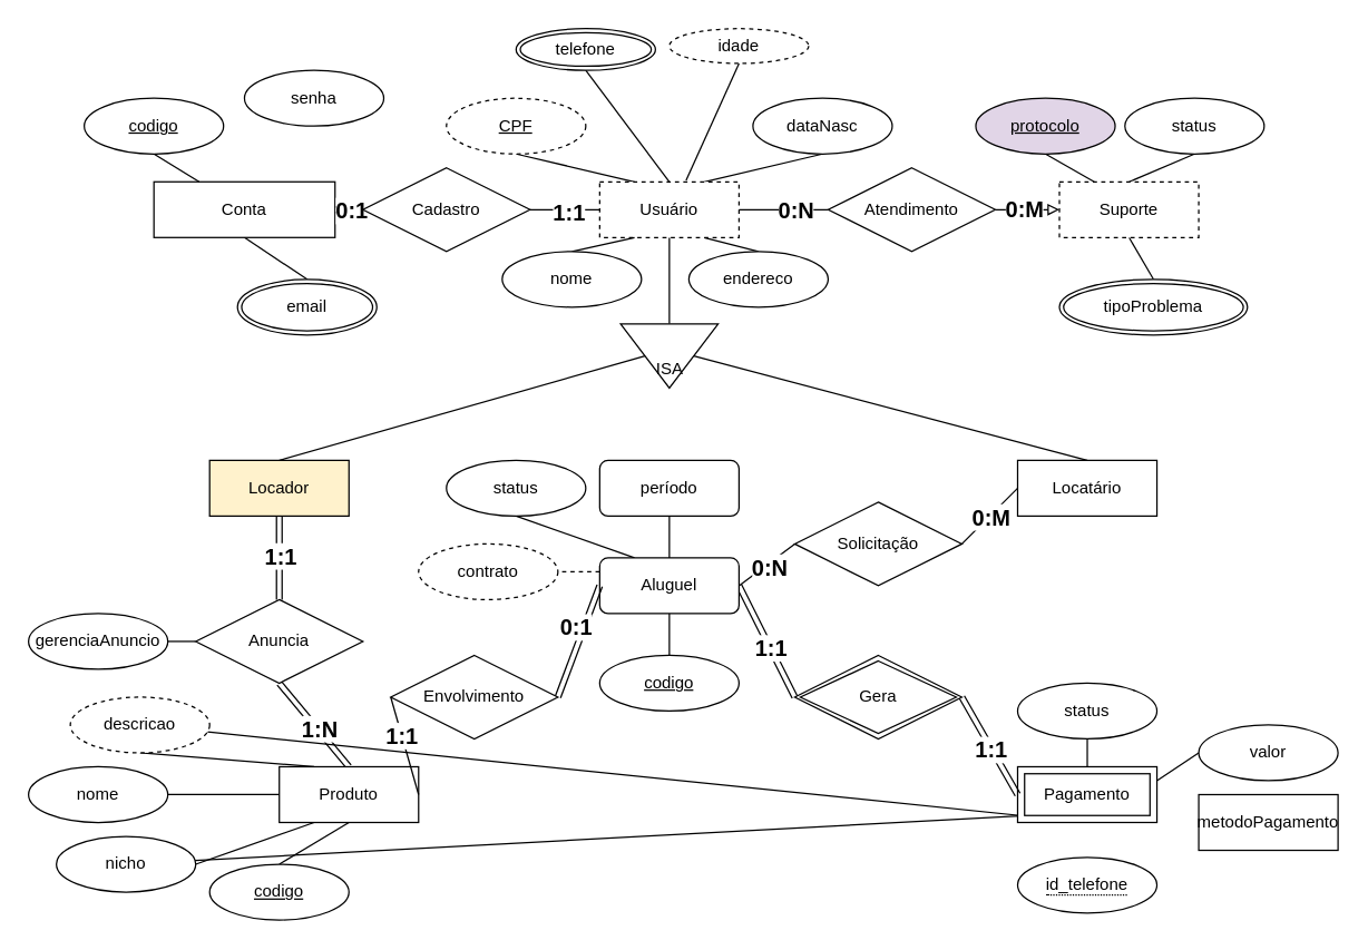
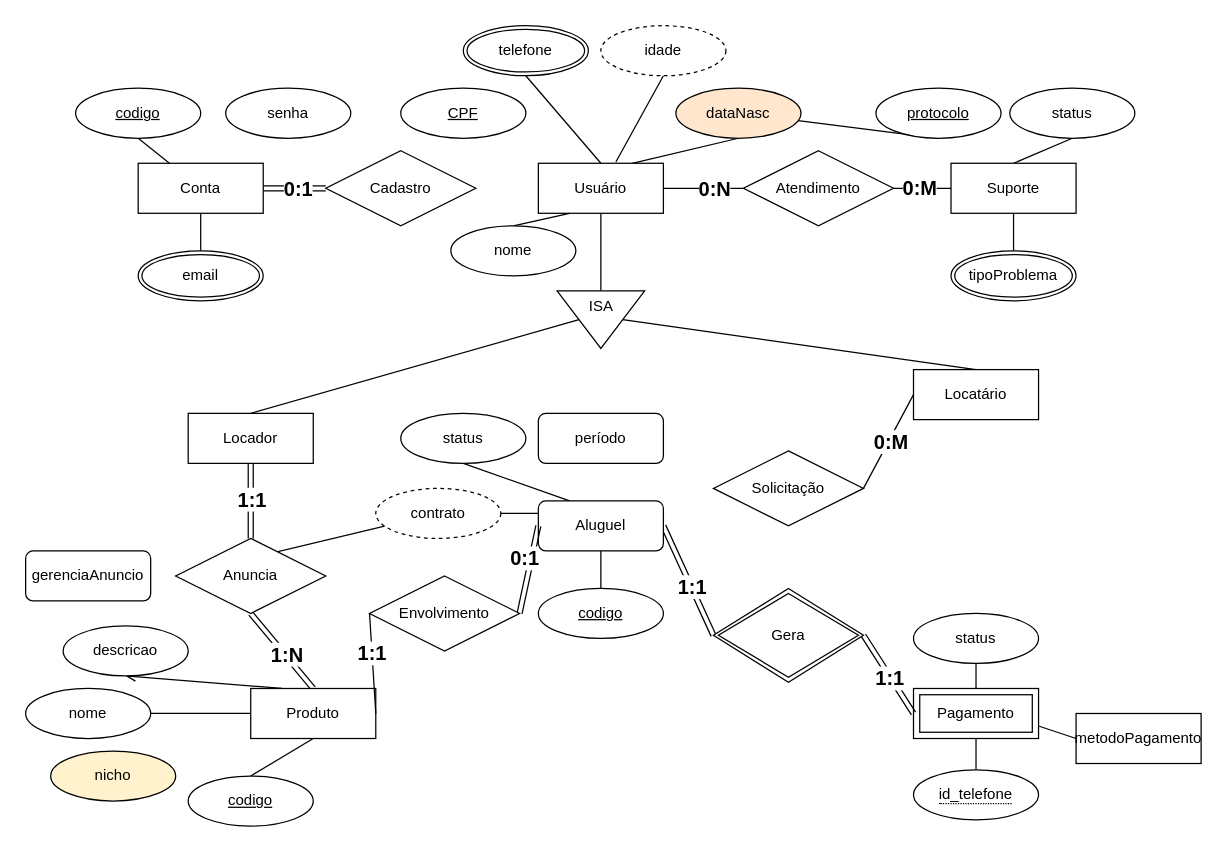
- <mxCell id="81" value="idade" style="ellipse;whiteSpace=wrap;html=1;align=center;dashed=1;" vertex="1" parent="1"><mxGeometry x="480" y="20" width="100" height="25" as="geometry" /></mxCell>
+ <mxCell id="81" value="idade" style="ellipse;whiteSpace=wrap;html=1;align=center;dashed=1;" vertex="1" parent="1"><mxGeometry x="480" y="20" width="100" height="40" as="geometry" /></mxCell>
- <mxCell id="64" value="telefone" style="ellipse;shape=doubleEllipse;margin=3;whiteSpace=wrap;html=1;align=center;" vertex="1" parent="1"><mxGeometry x="370" y="20" width="100" height="30" as="geometry" /></mxCell>
+ <mxCell id="64" value="telefone" style="ellipse;shape=doubleEllipse;margin=3;whiteSpace=wrap;html=1;align=center;" vertex="1" parent="1"><mxGeometry x="370" y="20" width="100" height="40" as="geometry" /></mxCell>
- <mxCell id="67" value="senha" style="ellipse;whiteSpace=wrap;html=1;align=center;" vertex="1" parent="1"><mxGeometry x="175" y="50" width="100" height="40" as="geometry" /></mxCell>
+ <mxCell id="67" value="senha" style="ellipse;whiteSpace=wrap;html=1;align=center;" vertex="1" parent="1"><mxGeometry x="180" y="70" width="100" height="40" as="geometry" /></mxCell>
- <mxCell id="75" value="CPF" style="ellipse;whiteSpace=wrap;html=1;align=center;fontStyle=4;dashed=1;" vertex="1" parent="1"><mxGeometry x="320" y="70" width="100" height="40" as="geometry" /></mxCell>
+ <mxCell id="75" value="CPF" style="ellipse;whiteSpace=wrap;html=1;align=center;fontStyle=4;" vertex="1" parent="1"><mxGeometry x="320" y="70" width="100" height="40" as="geometry" /></mxCell>
- <mxCell id="69" value="dataNasc" style="ellipse;whiteSpace=wrap;html=1;align=center;" vertex="1" parent="1"><mxGeometry x="540" y="70" width="100" height="40" as="geometry" /></mxCell>
+ <mxCell id="69" value="dataNasc" style="ellipse;whiteSpace=wrap;html=1;align=center;fillColor=#ffe6cc;" vertex="1" parent="1"><mxGeometry x="540" y="70" width="100" height="40" as="geometry" /></mxCell>
- <mxCell id="78" value="protocolo" style="ellipse;whiteSpace=wrap;html=1;align=center;fontStyle=4;fillColor=#e1d5e7;" vertex="1" parent="1"><mxGeometry x="700" y="70" width="100" height="40" as="geometry" /></mxCell>
+ <mxCell id="78" value="protocolo" style="ellipse;whiteSpace=wrap;html=1;align=center;fontStyle=4;" vertex="1" parent="1"><mxGeometry x="700" y="70" width="100" height="40" as="geometry" /></mxCell>
- <mxCell id="7" style="rounded=0;orthogonalLoop=1;jettySize=auto;html=1;exitX=0.25;exitY=0;exitDx=0;exitDy=0;entryX=0.5;entryY=1;entryDx=0;entryDy=0;endArrow=none;endFill=0;" edge="1" parent="1" source="8" target="75"><mxGeometry relative="1" as="geometry" /></mxCell>
- <mxCell id="77" style="rounded=0;orthogonalLoop=1;jettySize=auto;html=1;exitX=0.5;exitY=1;exitDx=0;exitDy=0;entryX=0.25;entryY=0;entryDx=0;entryDy=0;endArrow=none;endFill=0;" edge="1" parent="1" source="78" target="13"><mxGeometry relative="1" as="geometry" /></mxCell>
+ <mxCell id="77" style="rounded=0;orthogonalLoop=1;jettySize=auto;html=1;exitX=0.5;exitY=1;exitDx=0;exitDy=0;endArrow=none;endFill=0;" edge="1" parent="1" source="78" target="69"><mxGeometry relative="1" as="geometry" /></mxCell>
- <mxCell id="10" value="Conta" style="whiteSpace=wrap;html=1;align=center;" vertex="1" parent="1"><mxGeometry x="110" y="130" width="130" height="40" as="geometry" /></mxCell>
+ <mxCell id="10" value="Conta" style="whiteSpace=wrap;html=1;align=center;" vertex="1" parent="1"><mxGeometry x="110" y="130" width="100" height="40" as="geometry" /></mxCell>
- <mxCell id="3" style="rounded=0;orthogonalLoop=1;jettySize=auto;html=1;exitX=0;exitY=0.5;exitDx=0;exitDy=0;entryX=1;entryY=0.5;entryDx=0;entryDy=0;endArrow=none;endFill=0;" edge="1" parent="1" source="8" target="49"><mxGeometry relative="1" as="geometry" /></mxCell>
- <mxCell id="4" value="&lt;b&gt;&lt;font style=&quot;font-size: 16px;&quot;&gt;1:1&lt;/font&gt;&lt;/b&gt;" style="edgeLabel;html=1;align=center;verticalAlign=middle;resizable=0;points=[];" vertex="1" connectable="0" parent="3"><mxGeometry x="-0.067" y="1" relative="1" as="geometry"><mxPoint as="offset" /></mxGeometry></mxCell>
- <mxCell id="8" value="Usuário" style="whiteSpace=wrap;html=1;align=center;dashed=1;" vertex="1" parent="1"><mxGeometry x="430" y="130" width="100" height="40" as="geometry" /></mxCell>
+ <mxCell id="8" value="Usuário" style="whiteSpace=wrap;html=1;align=center;" vertex="1" parent="1"><mxGeometry x="430" y="130" width="100" height="40" as="geometry" /></mxCell>
- <mxCell id="35" style="rounded=0;orthogonalLoop=1;jettySize=auto;html=1;exitX=1;exitY=0.5;exitDx=0;exitDy=0;entryX=0;entryY=0.5;entryDx=0;entryDy=0;endArrow=block;endFill=0;" edge="1" parent="1" source="37" target="13"><mxGeometry relative="1" as="geometry" /></mxCell>
+ <mxCell id="35" style="rounded=0;orthogonalLoop=1;jettySize=auto;html=1;exitX=1;exitY=0.5;exitDx=0;exitDy=0;entryX=0;entryY=0.5;entryDx=0;entryDy=0;endArrow=none;endFill=0;" edge="1" parent="1" source="37" target="13"><mxGeometry relative="1" as="geometry" /></mxCell>
- <mxCell id="13" value="Suporte" style="whiteSpace=wrap;html=1;align=center;dashed=1;" vertex="1" parent="1"><mxGeometry x="760" y="130" width="100" height="40" as="geometry" /></mxCell>
+ <mxCell id="13" value="Suporte" style="whiteSpace=wrap;html=1;align=center;" vertex="1" parent="1"><mxGeometry x="760" y="130" width="100" height="40" as="geometry" /></mxCell>
- <mxCell id="5" style="rounded=0;orthogonalLoop=1;jettySize=auto;html=1;exitX=0.75;exitY=1;exitDx=0;exitDy=0;entryX=0.5;entryY=0;entryDx=0;entryDy=0;endArrow=none;endFill=0;" edge="1" parent="1" source="8" target="74"><mxGeometry relative="1" as="geometry" /></mxCell>
- <mxCell id="74" value="endereco" style="ellipse;whiteSpace=wrap;html=1;align=center;" vertex="1" parent="1"><mxGeometry x="494" y="180" width="100" height="40" as="geometry" /></mxCell>
- <mxCell id="65" value="email" style="ellipse;shape=doubleEllipse;margin=3;whiteSpace=wrap;html=1;align=center;" vertex="1" parent="1"><mxGeometry x="170" y="200" width="100" height="40" as="geometry" /></mxCell>
+ <mxCell id="65" value="email" style="ellipse;shape=doubleEllipse;margin=3;whiteSpace=wrap;html=1;align=center;" vertex="1" parent="1"><mxGeometry x="110" y="200" width="100" height="40" as="geometry" /></mxCell>
- <mxCell id="66" value="tipoProblema" style="ellipse;shape=doubleEllipse;margin=3;whiteSpace=wrap;html=1;align=center;" vertex="1" parent="1"><mxGeometry x="760" y="200" width="135" height="40" as="geometry" /></mxCell>
+ <mxCell id="66" value="tipoProblema" style="ellipse;shape=doubleEllipse;margin=3;whiteSpace=wrap;html=1;align=center;" vertex="1" parent="1"><mxGeometry x="760" y="200" width="100" height="40" as="geometry" /></mxCell>
- <mxCell id="32" value="ISA" style="text;html=1;align=center;verticalAlign=middle;resizable=0;points=[];autosize=1;strokeColor=none;fillColor=none;" vertex="1" parent="1"><mxGeometry x="460" y="250" width="40" height="30" as="geometry" /></mxCell>
+ <mxCell id="32" value="ISA" style="text;html=1;align=center;verticalAlign=middle;resizable=0;points=[];autosize=1;strokeColor=none;fillColor=none;" vertex="1" parent="1"><mxGeometry x="460" y="230" width="40" height="30" as="geometry" /></mxCell>
- <mxCell id="15" value="Locador" style="whiteSpace=wrap;html=1;align=center;fillColor=#fff2cc;" vertex="1" parent="1"><mxGeometry x="150" y="330" width="100" height="40" as="geometry" /></mxCell>
+ <mxCell id="15" value="Locador" style="whiteSpace=wrap;html=1;align=center;" vertex="1" parent="1"><mxGeometry x="150" y="330" width="100" height="40" as="geometry" /></mxCell>
- <mxCell id="30" value="Locatário" style="whiteSpace=wrap;html=1;align=center;" vertex="1" parent="1"><mxGeometry x="730" y="330" width="100" height="40" as="geometry" /></mxCell>
+ <mxCell id="30" value="Locatário" style="whiteSpace=wrap;html=1;align=center;" vertex="1" parent="1"><mxGeometry x="730" y="295" width="100" height="40" as="geometry" /></mxCell>
- <mxCell id="70" style="rounded=0;orthogonalLoop=1;jettySize=auto;html=1;exitX=0.5;exitY=1;exitDx=0;exitDy=0;entryX=0.5;entryY=0;entryDx=0;entryDy=0;endArrow=none;endFill=0;" edge="1" parent="1" source="71" target="28"><mxGeometry relative="1" as="geometry" /></mxCell>
- <mxCell id="52" style="rounded=0;orthogonalLoop=1;jettySize=auto;html=1;exitX=0;exitY=0.5;exitDx=0;exitDy=0;entryX=1;entryY=0.5;entryDx=0;entryDy=0;endArrow=none;endFill=0;" edge="1" parent="1" source="54" target="28"><mxGeometry relative="1" as="geometry" /></mxCell>
- <mxCell id="53" value="&lt;b&gt;&lt;font style=&quot;font-size: 16px;&quot;&gt;0:N&lt;/font&gt;&lt;/b&gt;" style="edgeLabel;html=1;align=center;verticalAlign=middle;resizable=0;points=[];" vertex="1" connectable="0" parent="52"><mxGeometry x="0.016" y="2" relative="1" as="geometry"><mxPoint as="offset" /></mxGeometry></mxCell>
- <mxCell id="27" style="rounded=0;orthogonalLoop=1;jettySize=auto;html=1;exitX=0;exitY=0.25;exitDx=0;exitDy=0;endArrow=none;endFill=0;dashed=1;" edge="1" parent="1" source="28" target="86"><mxGeometry relative="1" as="geometry" /></mxCell>
+ <mxCell id="27" style="rounded=0;orthogonalLoop=1;jettySize=auto;html=1;exitX=0;exitY=0.25;exitDx=0;exitDy=0;endArrow=none;endFill=0;" edge="1" parent="1" source="28" target="86"><mxGeometry relative="1" as="geometry" /></mxCell>
- <mxCell id="93" value="gerenciaAnuncio" style="ellipse;whiteSpace=wrap;html=1;align=center;" vertex="1" parent="1"><mxGeometry x="20" y="440" width="100" height="40" as="geometry" /></mxCell>
+ <mxCell id="93" value="gerenciaAnuncio" style="whiteSpace=wrap;html=1;align=center;rounded=1;" vertex="1" parent="1"><mxGeometry x="20" y="440" width="100" height="40" as="geometry" /></mxCell>
- <mxCell id="45" style="rounded=0;orthogonalLoop=1;jettySize=auto;html=1;exitX=0;exitY=0.5;exitDx=0;exitDy=0;entryX=1;entryY=0.5;entryDx=0;entryDy=0;endArrow=none;endFill=0;" edge="1" parent="1" source="46" target="93"><mxGeometry relative="1" as="geometry" /></mxCell>
+ <mxCell id="45" style="rounded=0;orthogonalLoop=1;jettySize=auto;html=1;exitX=0;exitY=0.5;exitDx=0;exitDy=0;endArrow=none;endFill=0;" edge="1" parent="1" source="46" target="86"><mxGeometry relative="1" as="geometry" /></mxCell>
- <mxCell id="42" value="Envolvimento" style="shape=rhombus;perimeter=rhombusPerimeter;whiteSpace=wrap;html=1;align=center;" vertex="1" parent="1"><mxGeometry x="280" y="470" width="120" height="60" as="geometry" /></mxCell>
+ <mxCell id="42" value="Envolvimento" style="shape=rhombus;perimeter=rhombusPerimeter;whiteSpace=wrap;html=1;align=center;" vertex="1" parent="1"><mxGeometry x="295" y="460" width="120" height="60" as="geometry" /></mxCell>
- <mxCell id="62" value="Gera" style="shape=rhombus;double=1;perimeter=rhombusPerimeter;whiteSpace=wrap;html=1;align=center;" vertex="1" parent="1"><mxGeometry x="570" y="470" width="120" height="60" as="geometry" /></mxCell>
+ <mxCell id="62" value="Gera" style="shape=rhombus;double=1;perimeter=rhombusPerimeter;whiteSpace=wrap;html=1;align=center;" vertex="1" parent="1"><mxGeometry x="570" y="470" width="120" height="75" as="geometry" /></mxCell>
- <mxCell id="92" value="descricao" style="ellipse;whiteSpace=wrap;html=1;align=center;dashed=1;" vertex="1" parent="1"><mxGeometry x="50" y="500" width="100" height="40" as="geometry" /></mxCell>
+ <mxCell id="92" value="descricao" style="ellipse;whiteSpace=wrap;html=1;align=center;" vertex="1" parent="1"><mxGeometry x="50" y="500" width="100" height="40" as="geometry" /></mxCell>
- <mxCell id="19" style="rounded=0;orthogonalLoop=1;jettySize=auto;html=1;exitX=0.25;exitY=0;exitDx=0;exitDy=0;entryX=0.5;entryY=1;entryDx=0;entryDy=0;endArrow=none;endFill=0;" edge="1" parent="1" source="22" target="92"><mxGeometry relative="1" as="geometry" /></mxCell>
+ <mxCell id="19" style="rounded=0;orthogonalLoop=1;jettySize=auto;html=1;exitX=0.25;exitY=0;exitDx=0;exitDy=0;entryX=0.5;entryY=1;entryDx=0;entryDy=0;endArrow=open;endFill=0;" edge="1" parent="1" source="22" target="92"><mxGeometry relative="1" as="geometry" /></mxCell>
- <mxCell id="89" value="valor" style="ellipse;whiteSpace=wrap;html=1;align=center;" vertex="1" parent="1"><mxGeometry x="860" y="520" width="100" height="40" as="geometry" /></mxCell>
- <mxCell id="57" style="rounded=0;orthogonalLoop=1;jettySize=auto;html=1;exitX=1;exitY=0.25;exitDx=0;exitDy=0;entryX=0;entryY=0.5;entryDx=0;entryDy=0;endArrow=none;endFill=0;" edge="1" parent="1" source="59" target="89"><mxGeometry relative="1" as="geometry" /></mxCell>
- <mxCell id="55" style="rounded=0;orthogonalLoop=1;jettySize=auto;html=1;exitX=0.5;exitY=1;exitDx=0;exitDy=0;endArrow=none;endFill=0;" edge="1" parent="1" source="59" target="92"><mxGeometry relative="1" as="geometry" /></mxCell>
+ <mxCell id="55" style="rounded=0;orthogonalLoop=1;jettySize=auto;html=1;exitX=0.5;exitY=1;exitDx=0;exitDy=0;entryX=0.5;entryY=0;entryDx=0;entryDy=0;endArrow=none;endFill=0;" edge="1" parent="1" source="59" target="84"><mxGeometry relative="1" as="geometry" /></mxCell>
- <mxCell id="58" style="rounded=0;orthogonalLoop=1;jettySize=auto;html=1;exitX=1;exitY=0.75;exitDx=0;exitDy=0;endArrow=none;endFill=0;" edge="1" parent="1" source="59" target="90"><mxGeometry relative="1" as="geometry" /></mxCell>
+ <mxCell id="58" style="rounded=0;orthogonalLoop=1;jettySize=auto;html=1;exitX=1;exitY=0.75;exitDx=0;exitDy=0;entryX=0;entryY=0.5;entryDx=0;entryDy=0;endArrow=none;endFill=0;" edge="1" parent="1" source="59" target="88"><mxGeometry relative="1" as="geometry" /></mxCell>
- <mxCell id="21" style="rounded=0;orthogonalLoop=1;jettySize=auto;html=1;exitX=0.25;exitY=1;exitDx=0;exitDy=0;entryX=1;entryY=0.5;entryDx=0;entryDy=0;endArrow=none;endFill=0;" edge="1" parent="1" source="22" target="90"><mxGeometry relative="1" as="geometry" /></mxCell>
- <mxCell id="90" value="nicho" style="ellipse;whiteSpace=wrap;html=1;align=center;" vertex="1" parent="1"><mxGeometry x="40" y="600" width="100" height="40" as="geometry" /></mxCell>
+ <mxCell id="90" value="nicho" style="ellipse;whiteSpace=wrap;html=1;align=center;fillColor=#fff2cc;" vertex="1" parent="1"><mxGeometry x="40" y="600" width="100" height="40" as="geometry" /></mxCell>
